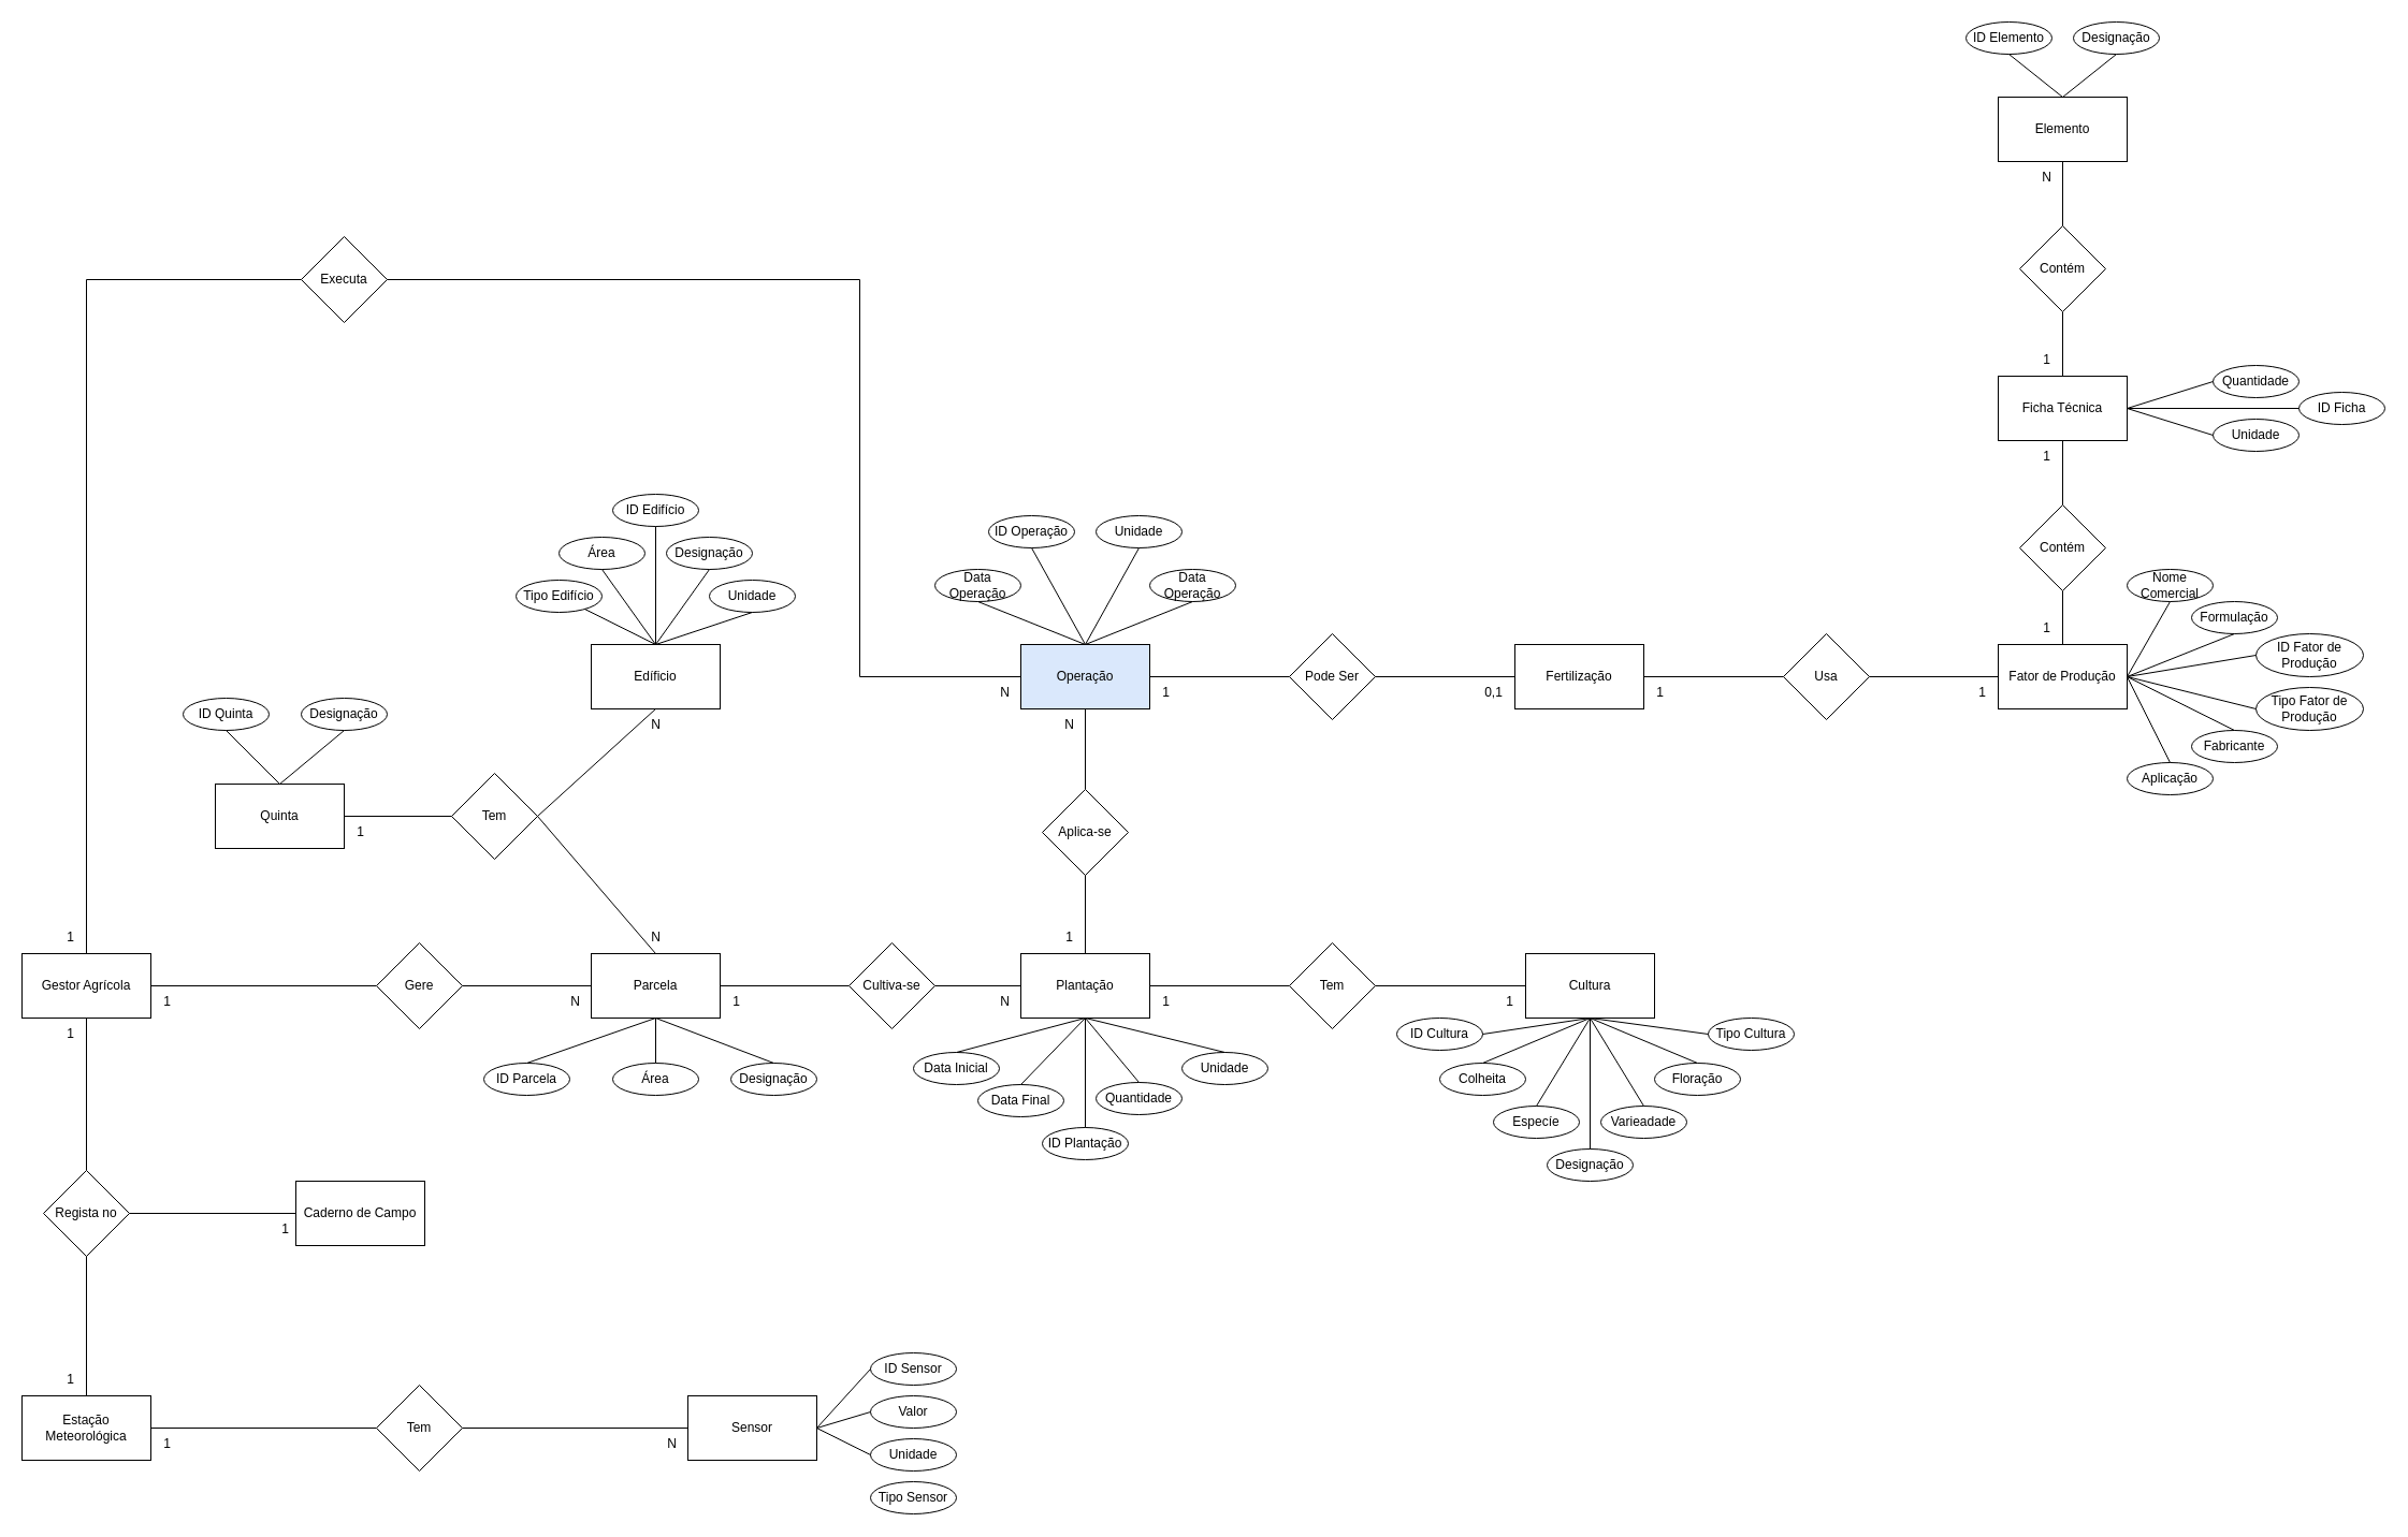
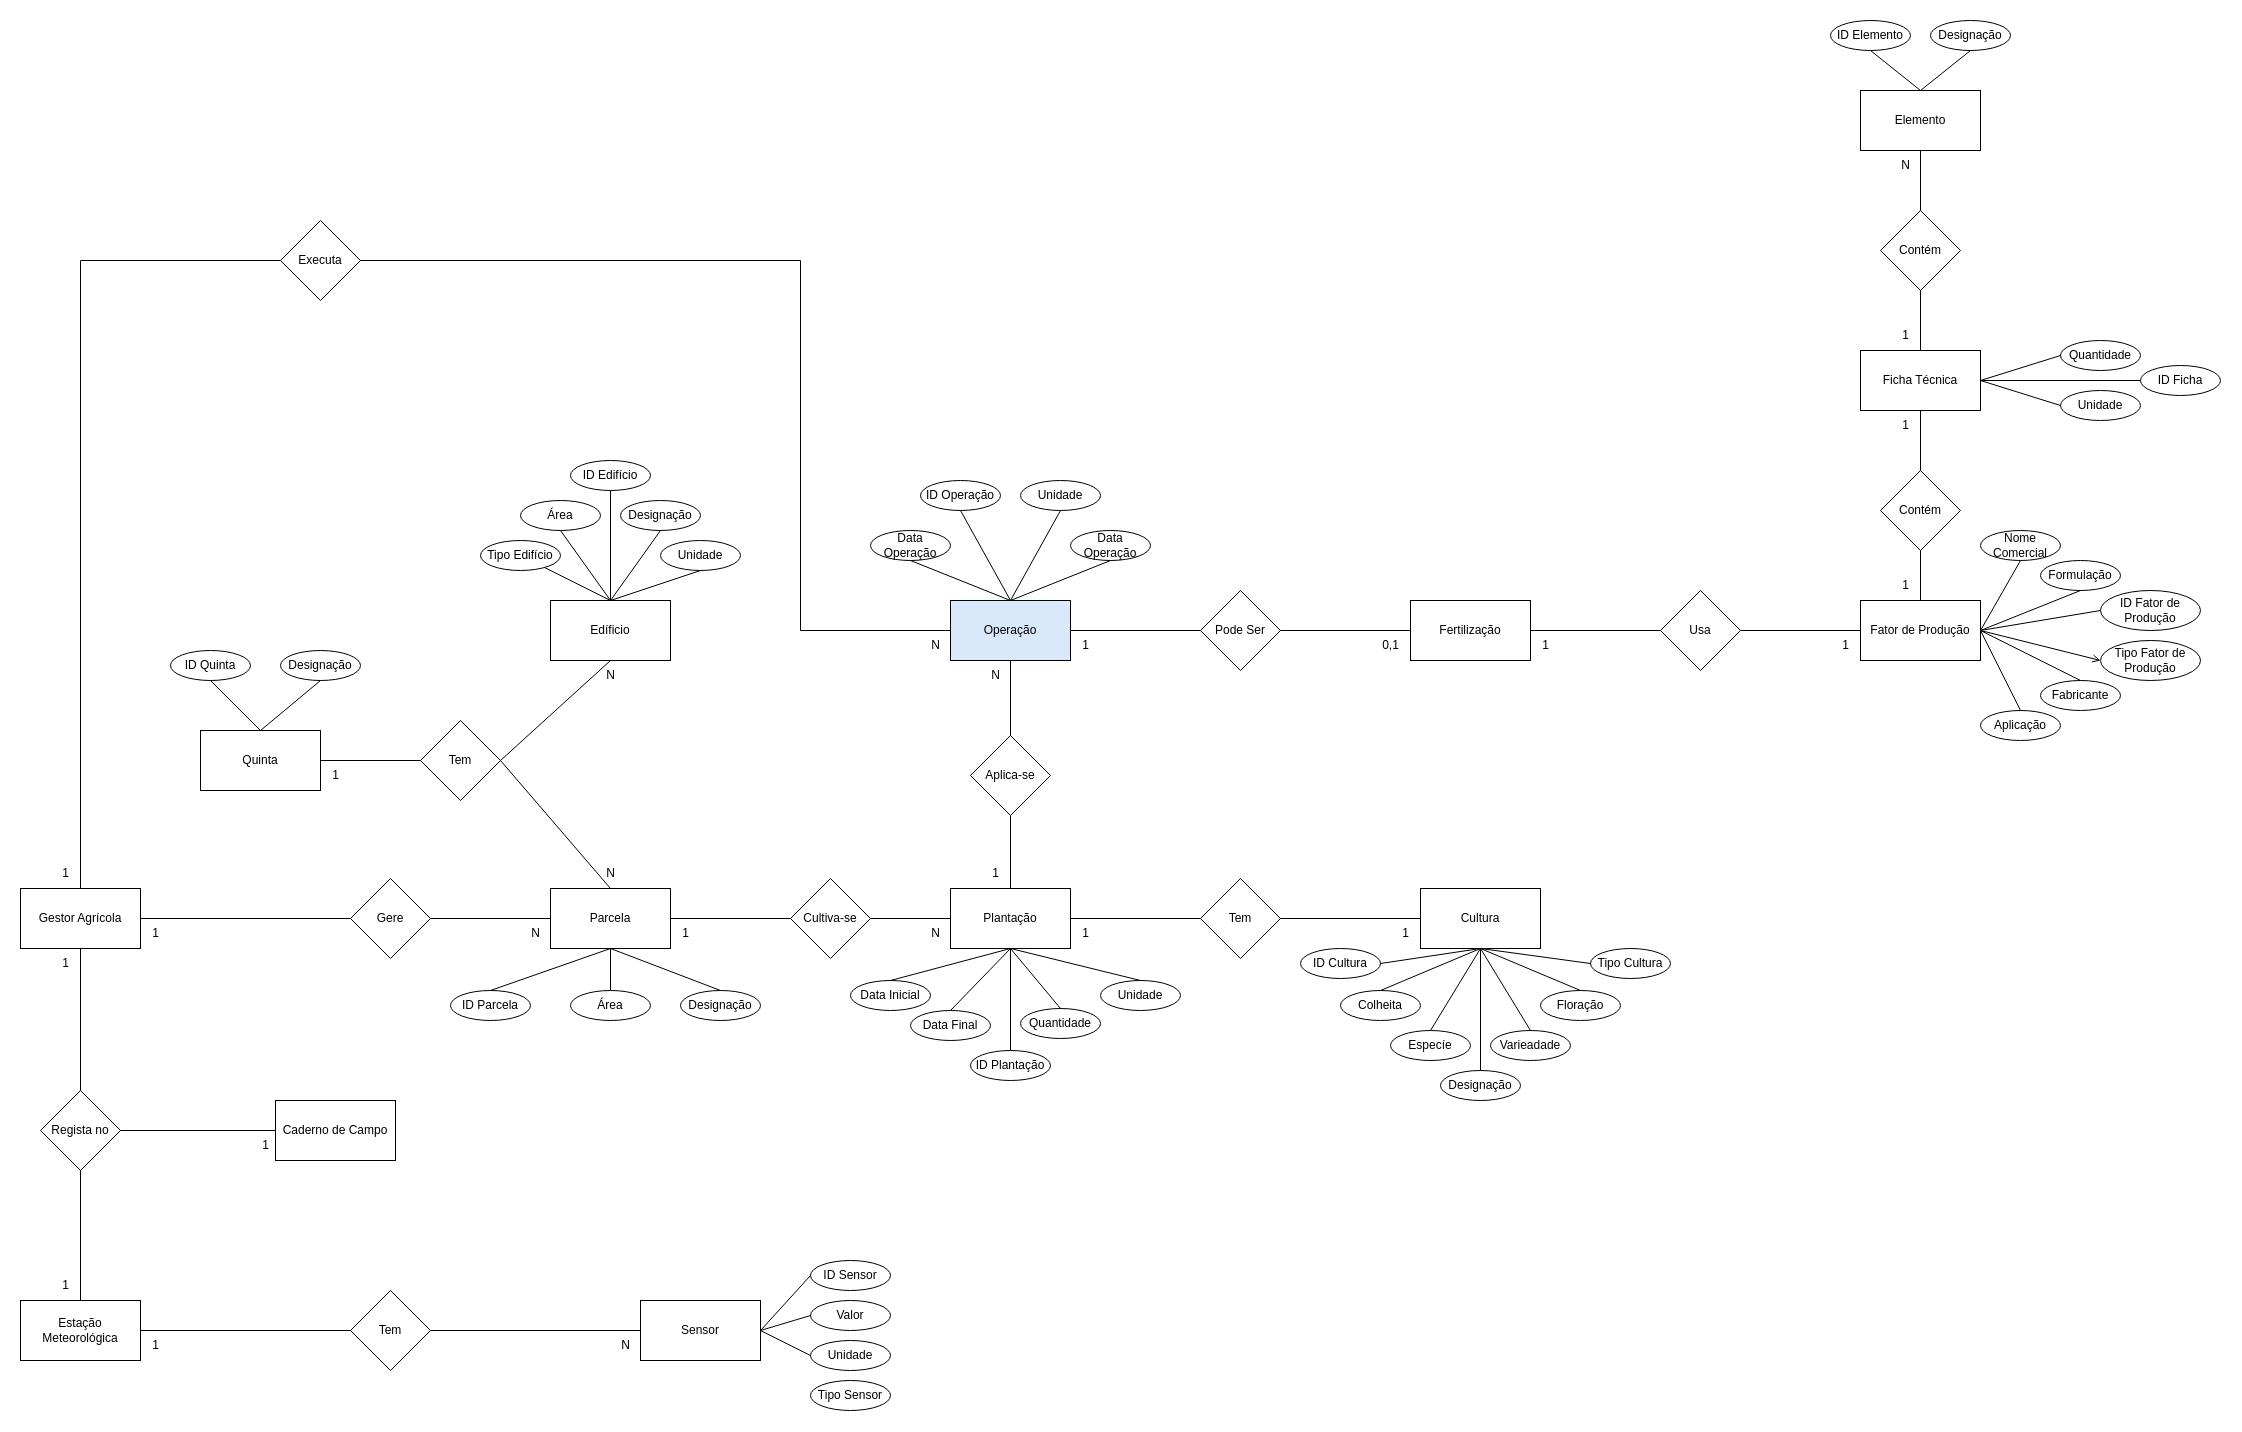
- <mxCell id="111" value="" style="endArrow=none;html=1;rounded=0;entryX=0;entryY=0.5;entryDx=0;entryDy=0;exitX=1;exitY=0.5;exitDx=0;exitDy=0;" edge="1" parent="1" source="61" target="105"><mxGeometry width="50" height="50" relative="1" as="geometry"><mxPoint x="1870" y="600" as="sourcePoint" /><mxPoint x="1920" y="550" as="targetPoint" /></mxGeometry></mxCell>
+ <mxCell id="111" value="" style="endArrow=open;html=1;rounded=0;entryX=0;entryY=0.5;entryDx=0;entryDy=0;exitX=1;exitY=0.5;exitDx=0;exitDy=0;" edge="1" parent="1" source="61" target="105"><mxGeometry width="50" height="50" relative="1" as="geometry"><mxPoint x="1870" y="600" as="sourcePoint" /><mxPoint x="1920" y="550" as="targetPoint" /></mxGeometry></mxCell>
